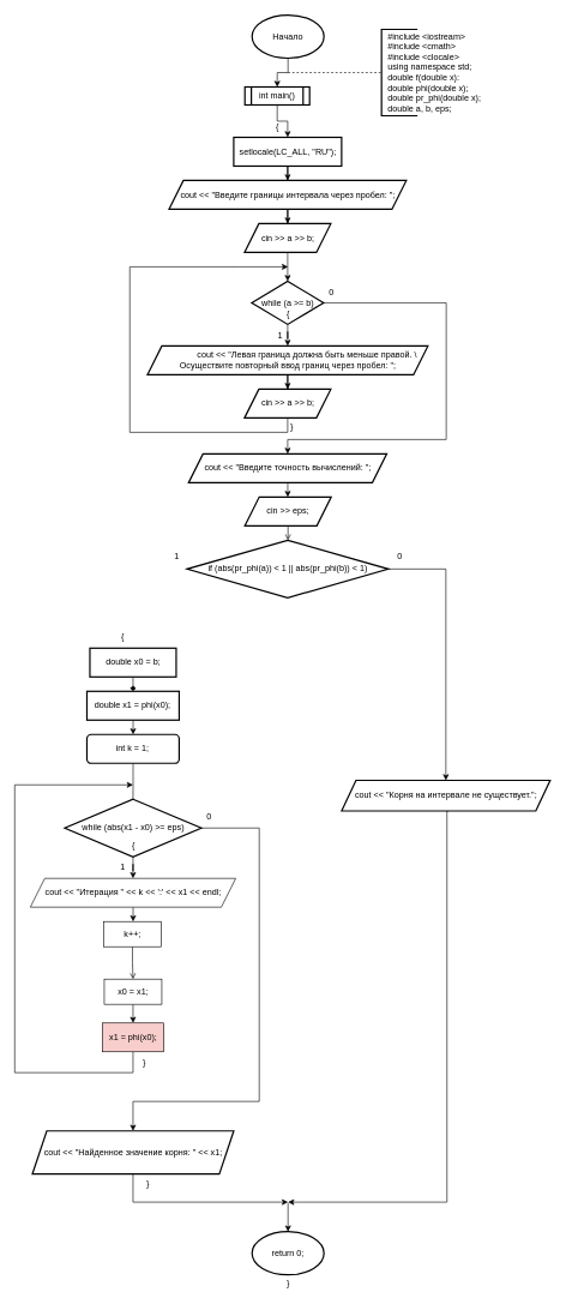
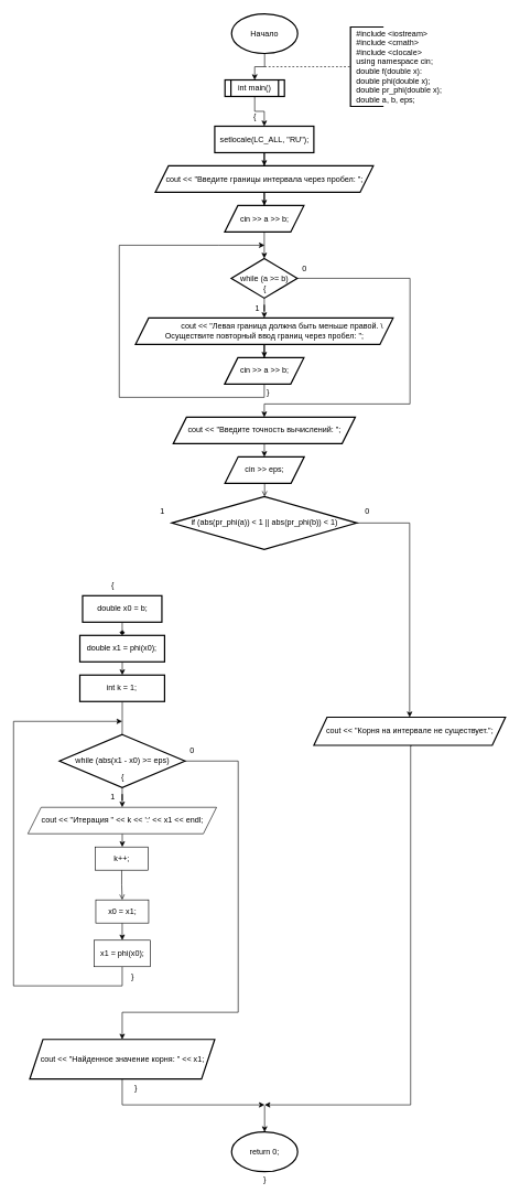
- <mxCell id="9" value="&lt;div&gt;#include &amp;lt;iostream&amp;gt;&lt;/div&gt;&lt;div&gt;#include &amp;lt;cmath&amp;gt;&lt;/div&gt;&lt;div&gt;#include &amp;lt;clocale&amp;gt;&lt;/div&gt;&lt;div&gt;using namespace std;&lt;/div&gt;&lt;div&gt;double f(double x):&lt;br&gt;&lt;/div&gt;&lt;div&gt;double phi(double x);&lt;br&gt;&lt;/div&gt;&lt;div&gt;&lt;span style=&quot;background-color: initial;&quot;&gt;double pr_phi(double x);&lt;/span&gt;&lt;/div&gt;&lt;div&gt;&lt;span style=&quot;background-color: initial;&quot;&gt;double a, b, eps;&lt;/span&gt;&lt;br&gt;&lt;/div&gt;" style="text;strokeColor=none;align=left;fillColor=none;html=1;verticalAlign=middle;whiteSpace=wrap;rounded=0;" parent="2" vertex="1"><mxGeometry x="517.25" y="27.5" width="160" height="105" as="geometry" /></mxCell>
+ <mxCell id="9" value="&lt;div&gt;#include &amp;lt;iostream&amp;gt;&lt;/div&gt;&lt;div&gt;#include &amp;lt;cmath&amp;gt;&lt;/div&gt;&lt;div&gt;#include &amp;lt;clocale&amp;gt;&lt;/div&gt;&lt;div&gt;using namespace cin;&lt;/div&gt;&lt;div&gt;double f(double x):&lt;br&gt;&lt;/div&gt;&lt;div&gt;double phi(double x);&lt;br&gt;&lt;/div&gt;&lt;div&gt;&lt;span style=&quot;background-color: initial;&quot;&gt;double pr_phi(double x);&lt;/span&gt;&lt;/div&gt;&lt;div&gt;&lt;span style=&quot;background-color: initial;&quot;&gt;double a, b, eps;&lt;/span&gt;&lt;br&gt;&lt;/div&gt;" style="text;strokeColor=none;align=left;fillColor=none;html=1;verticalAlign=middle;whiteSpace=wrap;rounded=0;" parent="2" vertex="1"><mxGeometry x="517.25" y="27.5" width="160" height="105" as="geometry" /></mxCell>
- <mxCell id="60" value="int k = 1;" style="whiteSpace=wrap;html=1;strokeWidth=2;rounded=1;" parent="2" vertex="1"><mxGeometry x="100.37" y="1000" width="128.25" height="40" as="geometry" /></mxCell>
+ <mxCell id="60" value="int k = 1;" style="whiteSpace=wrap;html=1;strokeWidth=2;" parent="2" vertex="1"><mxGeometry x="100.37" y="1000" width="128.25" height="40" as="geometry" /></mxCell>
- <mxCell id="48" value="x1 = phi(x0);" style="whiteSpace=wrap;html=1;fillColor=#f8cecc;" parent="2" vertex="1"><mxGeometry x="121.75" y="1401" width="85.5" height="40" as="geometry" /></mxCell>
+ <mxCell id="48" value="x1 = phi(x0);" style="whiteSpace=wrap;html=1;" parent="2" vertex="1"><mxGeometry x="121.75" y="1401" width="85.5" height="40" as="geometry" /></mxCell>
